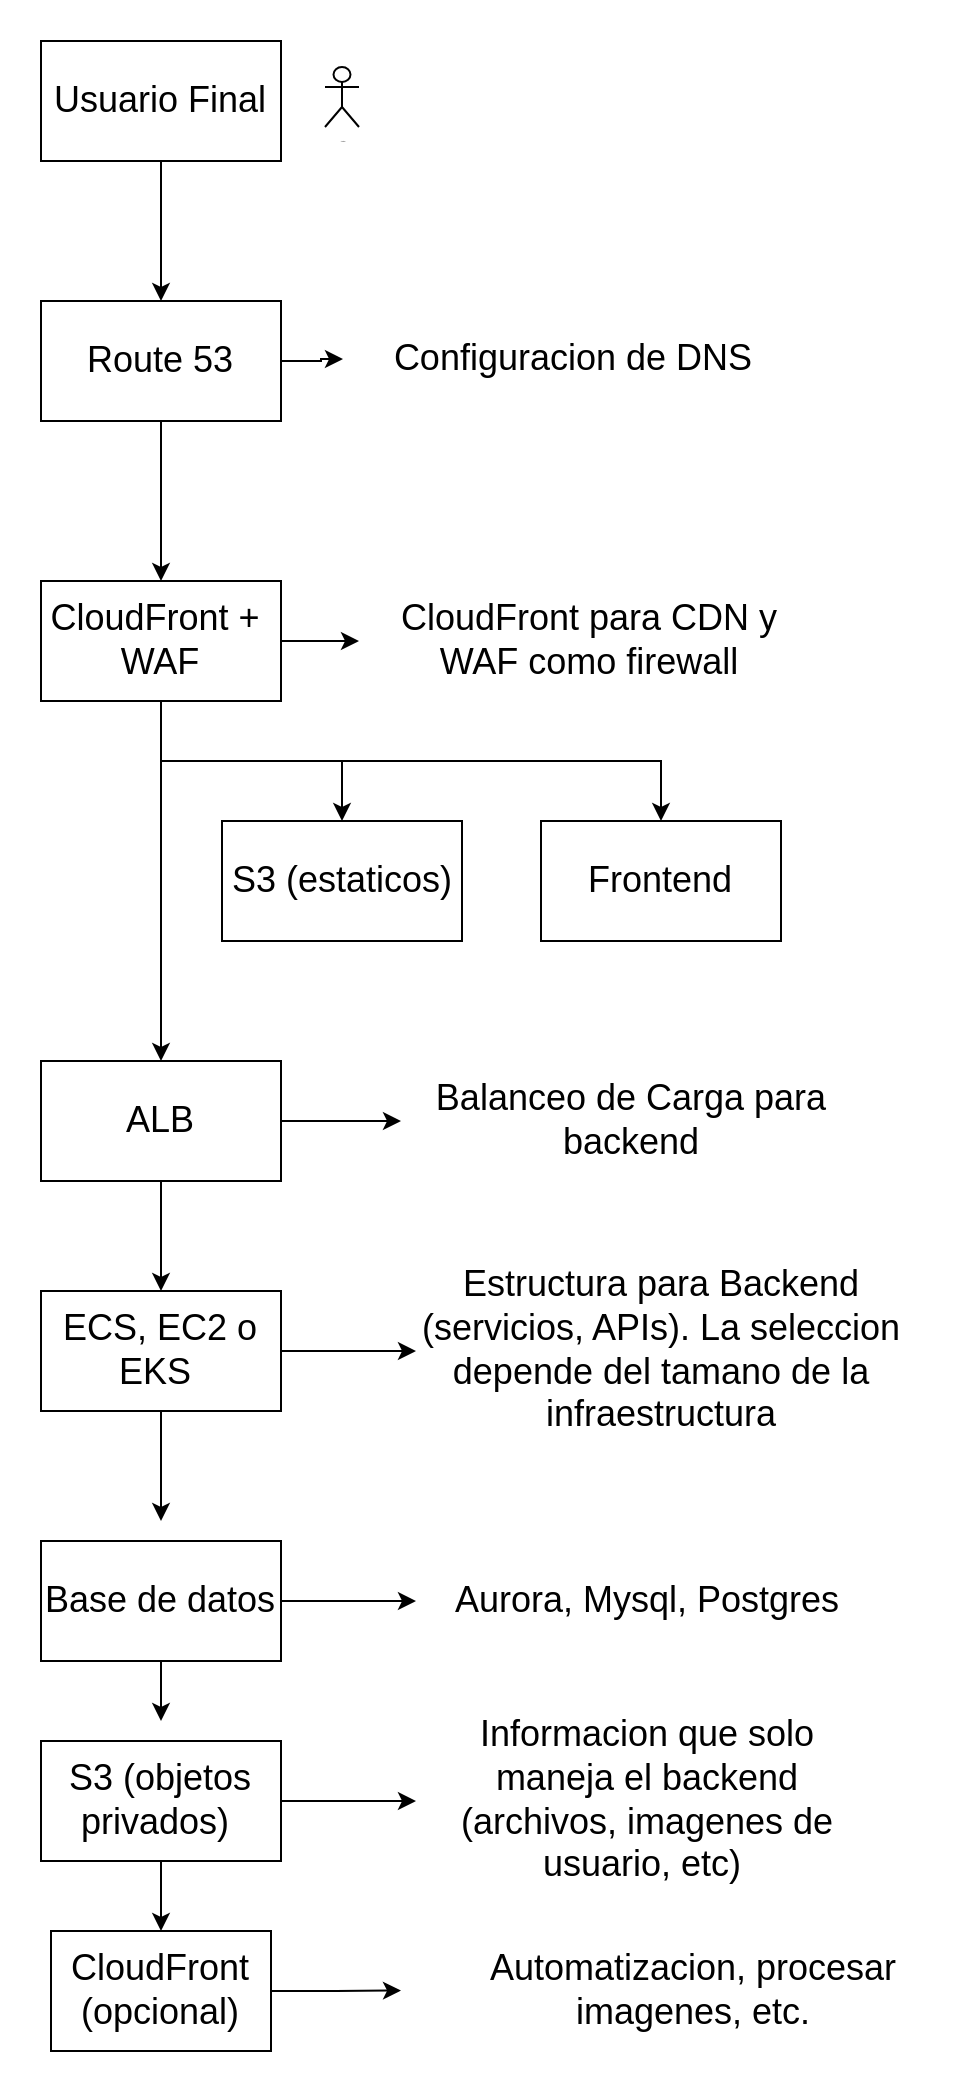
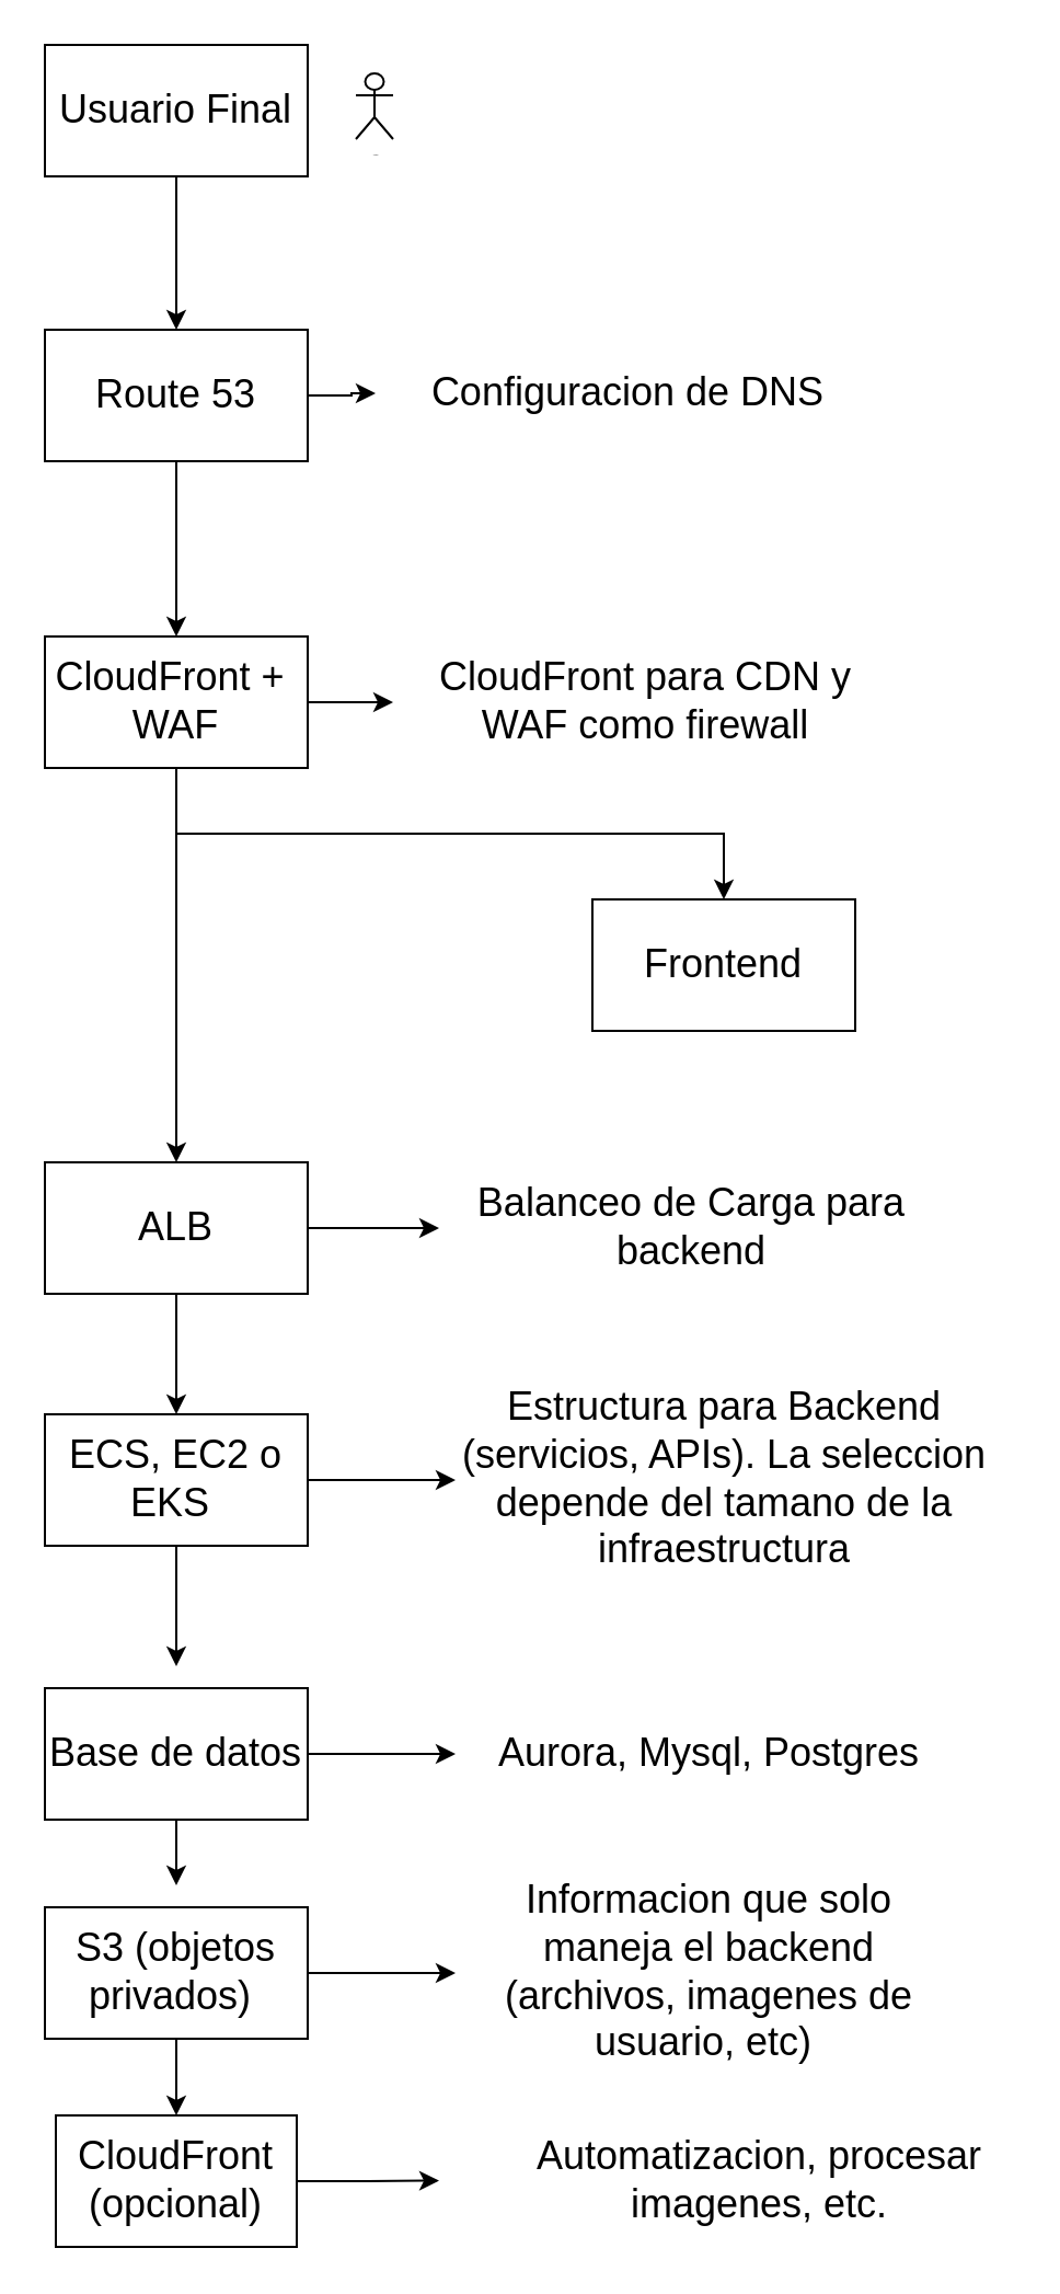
- <mxCell id="8" style="edgeStyle=orthogonalEdgeStyle;rounded=0;orthogonalLoop=1;jettySize=auto;html=1;exitX=0.5;exitY=1;exitDx=0;exitDy=0;" edge="1" parent="1" source="11" target="15"><mxGeometry relative="1" as="geometry" /></mxCell>
- <mxCell id="15" value="&lt;font style=&quot;font-size: 18px;&quot;&gt;S3 (estaticos)&lt;/font&gt;" style="rounded=0;whiteSpace=wrap;html=1;" vertex="1" parent="1"><mxGeometry x="110.5" y="410" width="120" height="60" as="geometry" /></mxCell>
